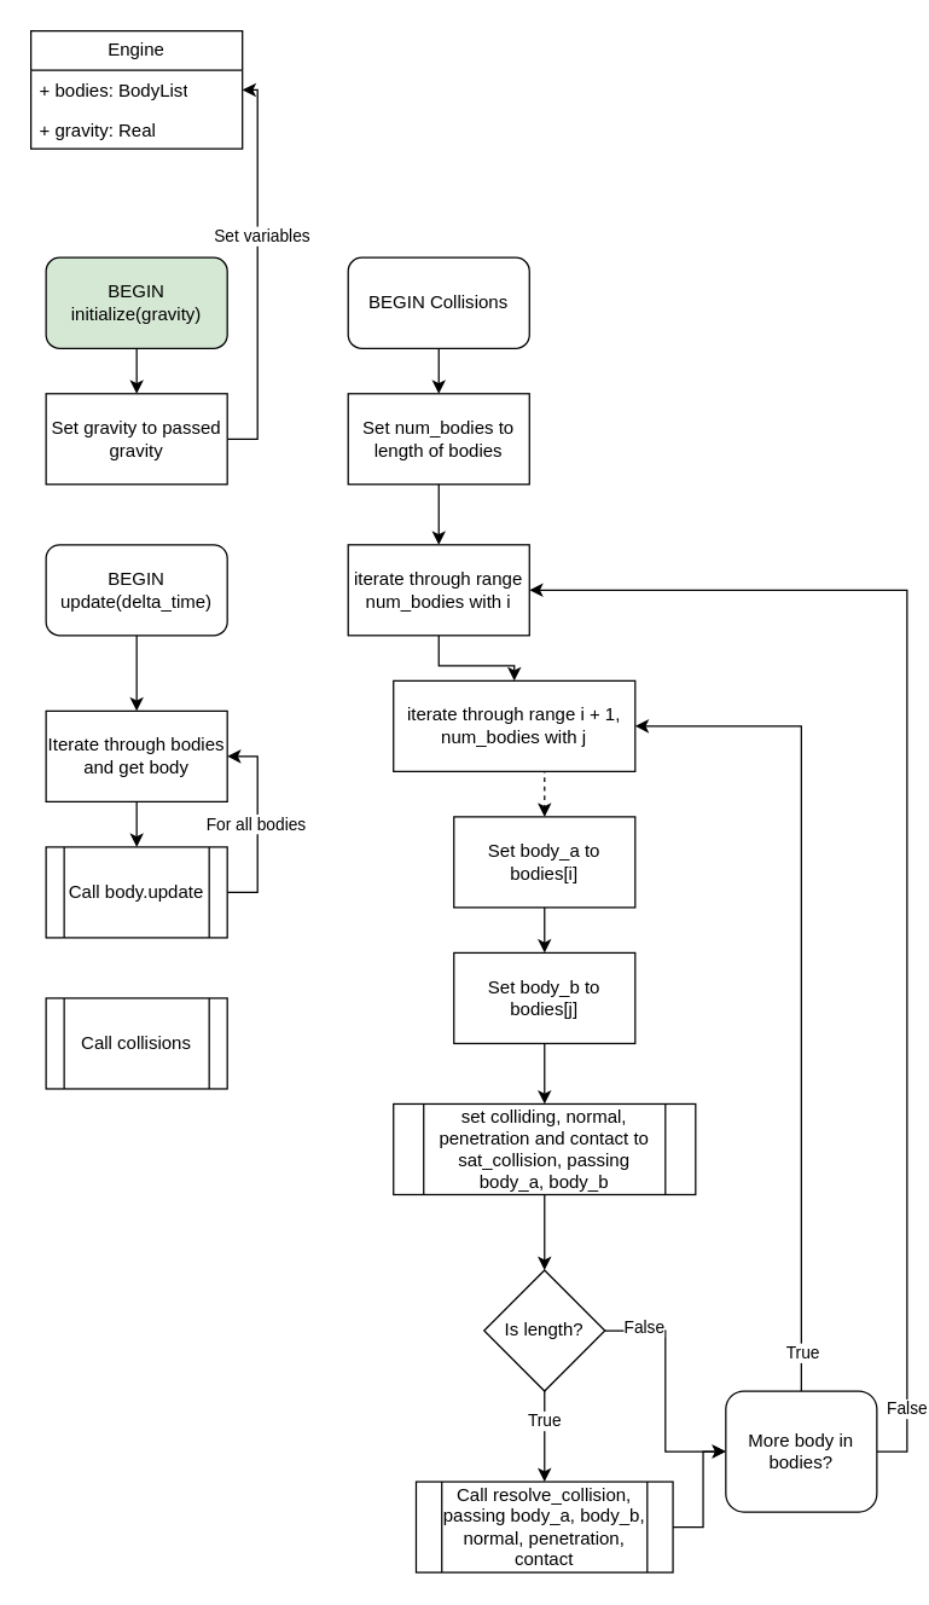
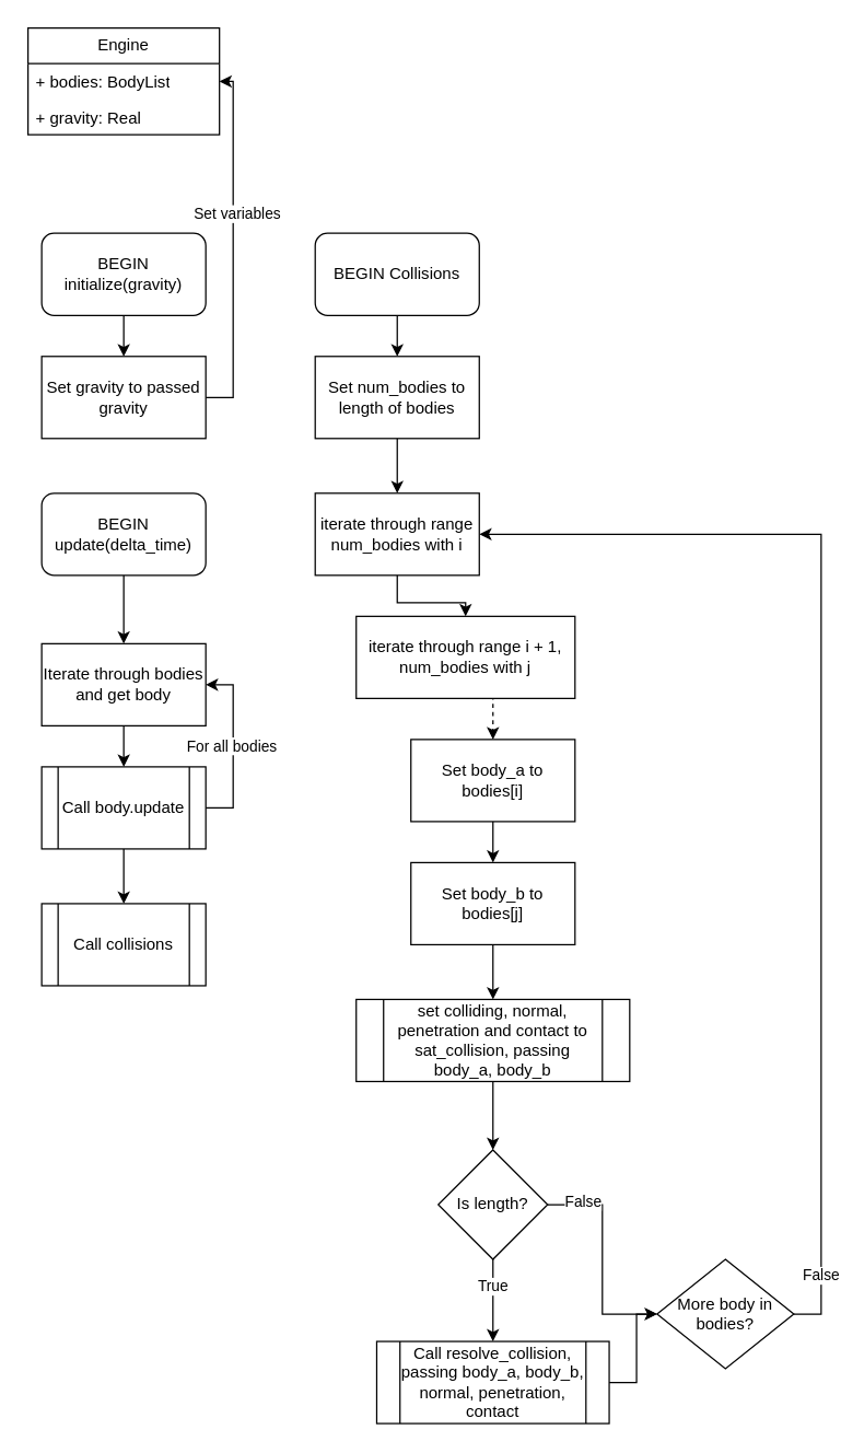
- <mxCell id="6" value="BEGIN initialize(gravity)" style="rounded=1;whiteSpace=wrap;html=1;fillColor=#d5e8d4;" vertex="1" parent="1"><mxGeometry x="30" y="170" width="120" height="60" as="geometry" /></mxCell>
+ <mxCell id="6" value="BEGIN initialize(gravity)" style="rounded=1;whiteSpace=wrap;html=1;" vertex="1" parent="1"><mxGeometry x="30" y="170" width="120" height="60" as="geometry" /></mxCell>
+ <mxCell id="16" style="edgeStyle=orthogonalEdgeStyle;rounded=0;orthogonalLoop=1;jettySize=auto;html=1;exitX=0.5;exitY=1;exitDx=0;exitDy=0;entryX=0.5;entryY=0;entryDx=0;entryDy=0;" edge="1" parent="1" source="17" target="18"><mxGeometry relative="1" as="geometry" /></mxCell>
- <mxCell id="40" style="edgeStyle=orthogonalEdgeStyle;rounded=0;orthogonalLoop=1;jettySize=auto;html=1;exitX=0.5;exitY=0;exitDx=0;exitDy=0;entryX=1;entryY=0.5;entryDx=0;entryDy=0;" edge="1" parent="1" source="44" target="26"><mxGeometry relative="1" as="geometry" /></mxCell>
- <mxCell id="41" value="True" style="edgeLabel;html=1;align=center;verticalAlign=middle;resizable=0;points=[];" vertex="1" connectable="0" parent="40"><mxGeometry x="-0.905" relative="1" as="geometry"><mxPoint as="offset" /></mxGeometry></mxCell>
- <mxCell id="44" value="More body in bodies?" style="whiteSpace=wrap;html=1;rounded=1;" vertex="1" parent="1"><mxGeometry x="480" y="920" width="100" height="80" as="geometry" /></mxCell>
+ <mxCell id="44" value="More body in bodies?" style="rhombus;whiteSpace=wrap;html=1;" vertex="1" parent="1"><mxGeometry x="480" y="920" width="100" height="80" as="geometry" /></mxCell>
